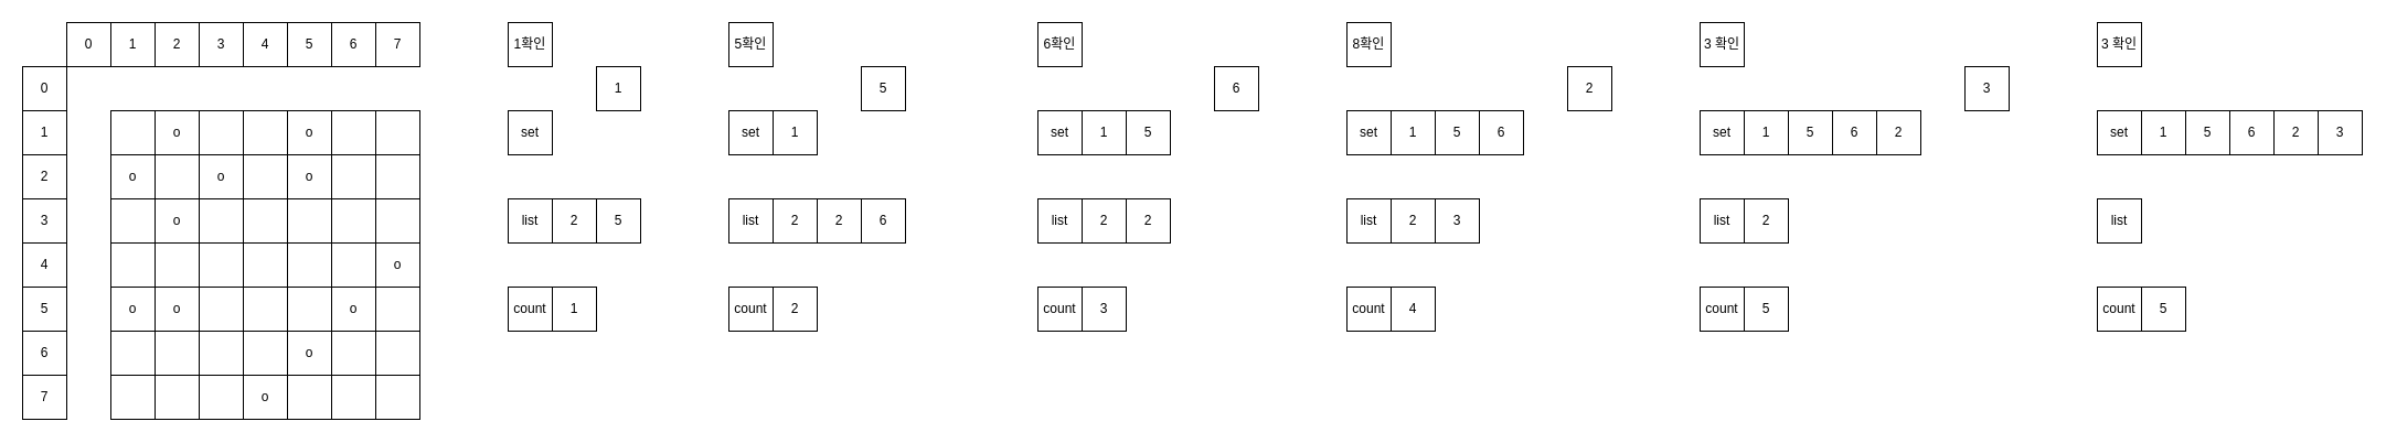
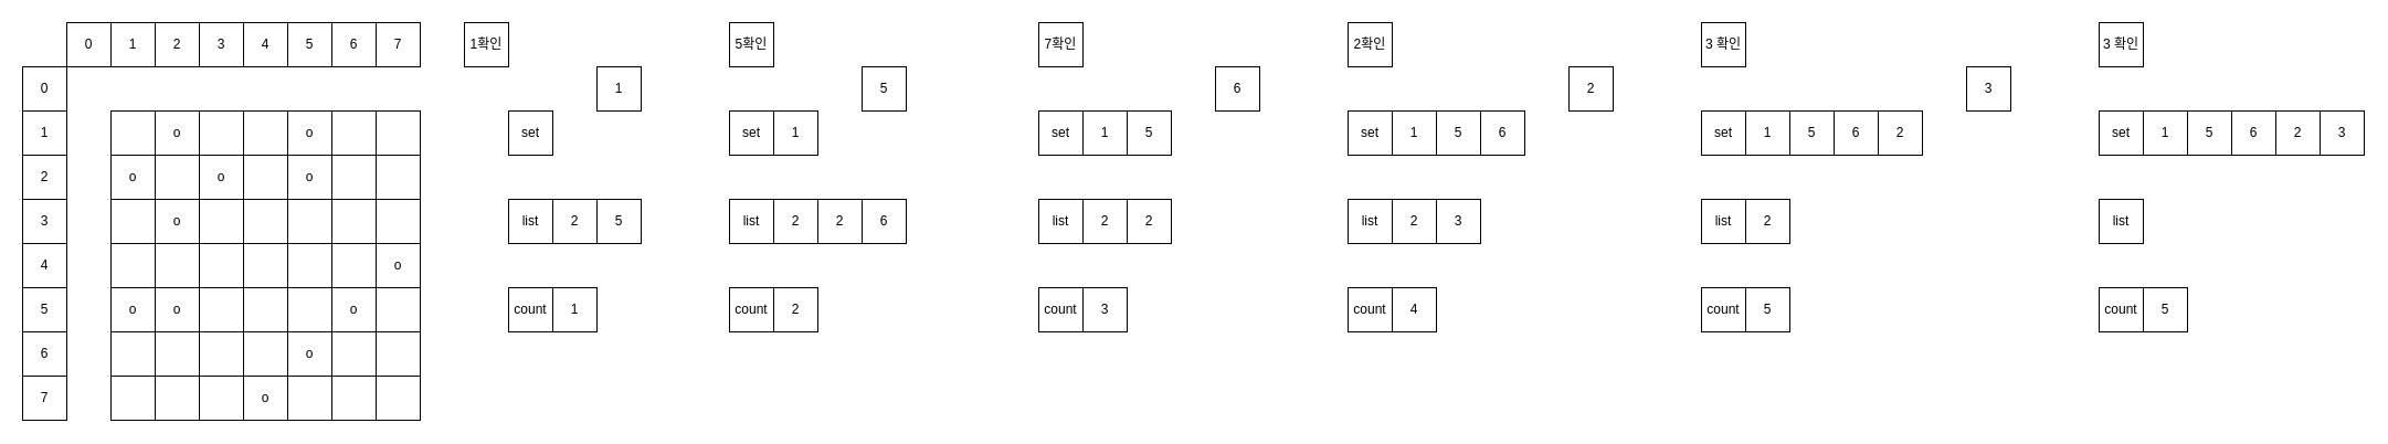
- <mxCell id="69" value="1확인" style="rounded=0;whiteSpace=wrap;html=1;" vertex="1" parent="1"><mxGeometry x="460" y="20" width="40" height="40" as="geometry" /></mxCell>
+ <mxCell id="69" value="1확인" style="rounded=0;whiteSpace=wrap;html=1;" vertex="1" parent="1"><mxGeometry x="420" y="20" width="40" height="40" as="geometry" /></mxCell>
- <mxCell id="87" value="6확인" style="rounded=0;whiteSpace=wrap;html=1;" vertex="1" parent="1"><mxGeometry x="940" y="20" width="40" height="40" as="geometry" /></mxCell>
+ <mxCell id="87" value="7확인" style="rounded=0;whiteSpace=wrap;html=1;" vertex="1" parent="1"><mxGeometry x="940" y="20" width="40" height="40" as="geometry" /></mxCell>
- <mxCell id="97" value="8확인" style="rounded=0;whiteSpace=wrap;html=1;" vertex="1" parent="1"><mxGeometry x="1220" y="20" width="40" height="40" as="geometry" /></mxCell>
+ <mxCell id="97" value="2확인" style="rounded=0;whiteSpace=wrap;html=1;" vertex="1" parent="1"><mxGeometry x="1220" y="20" width="40" height="40" as="geometry" /></mxCell>
